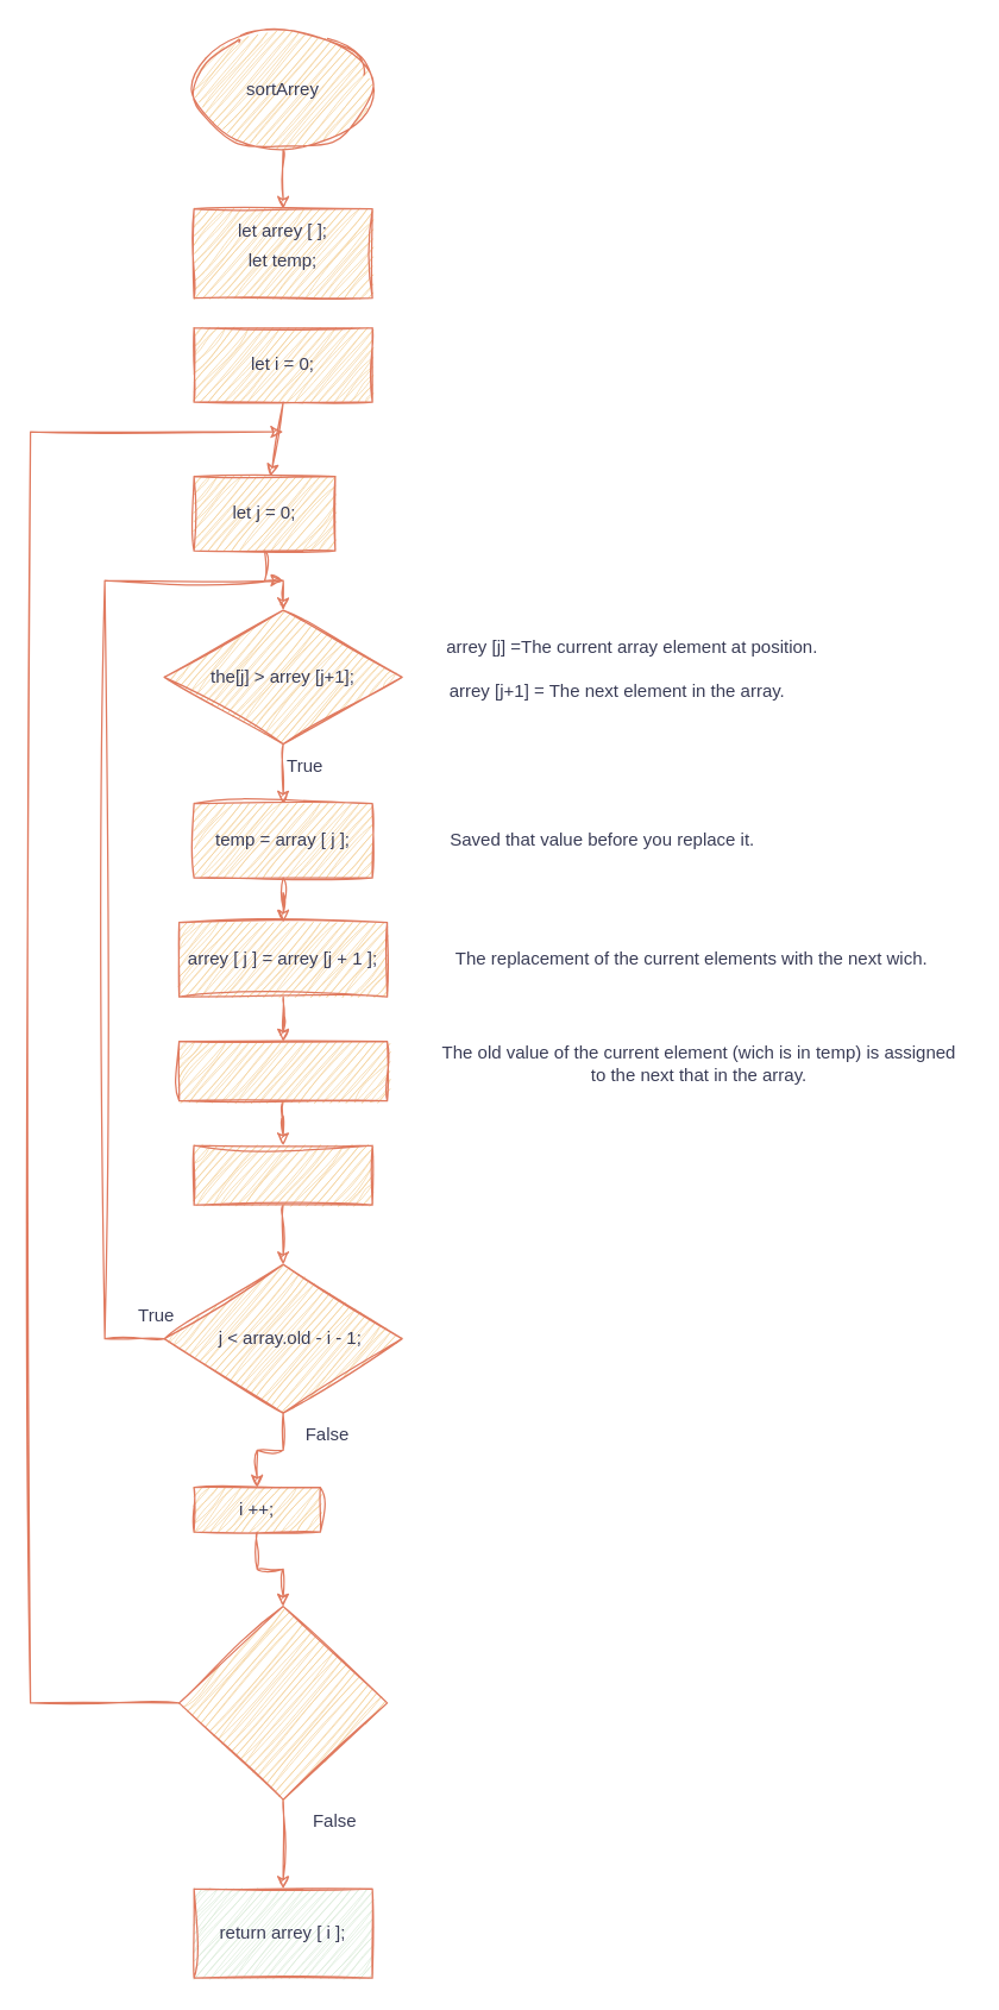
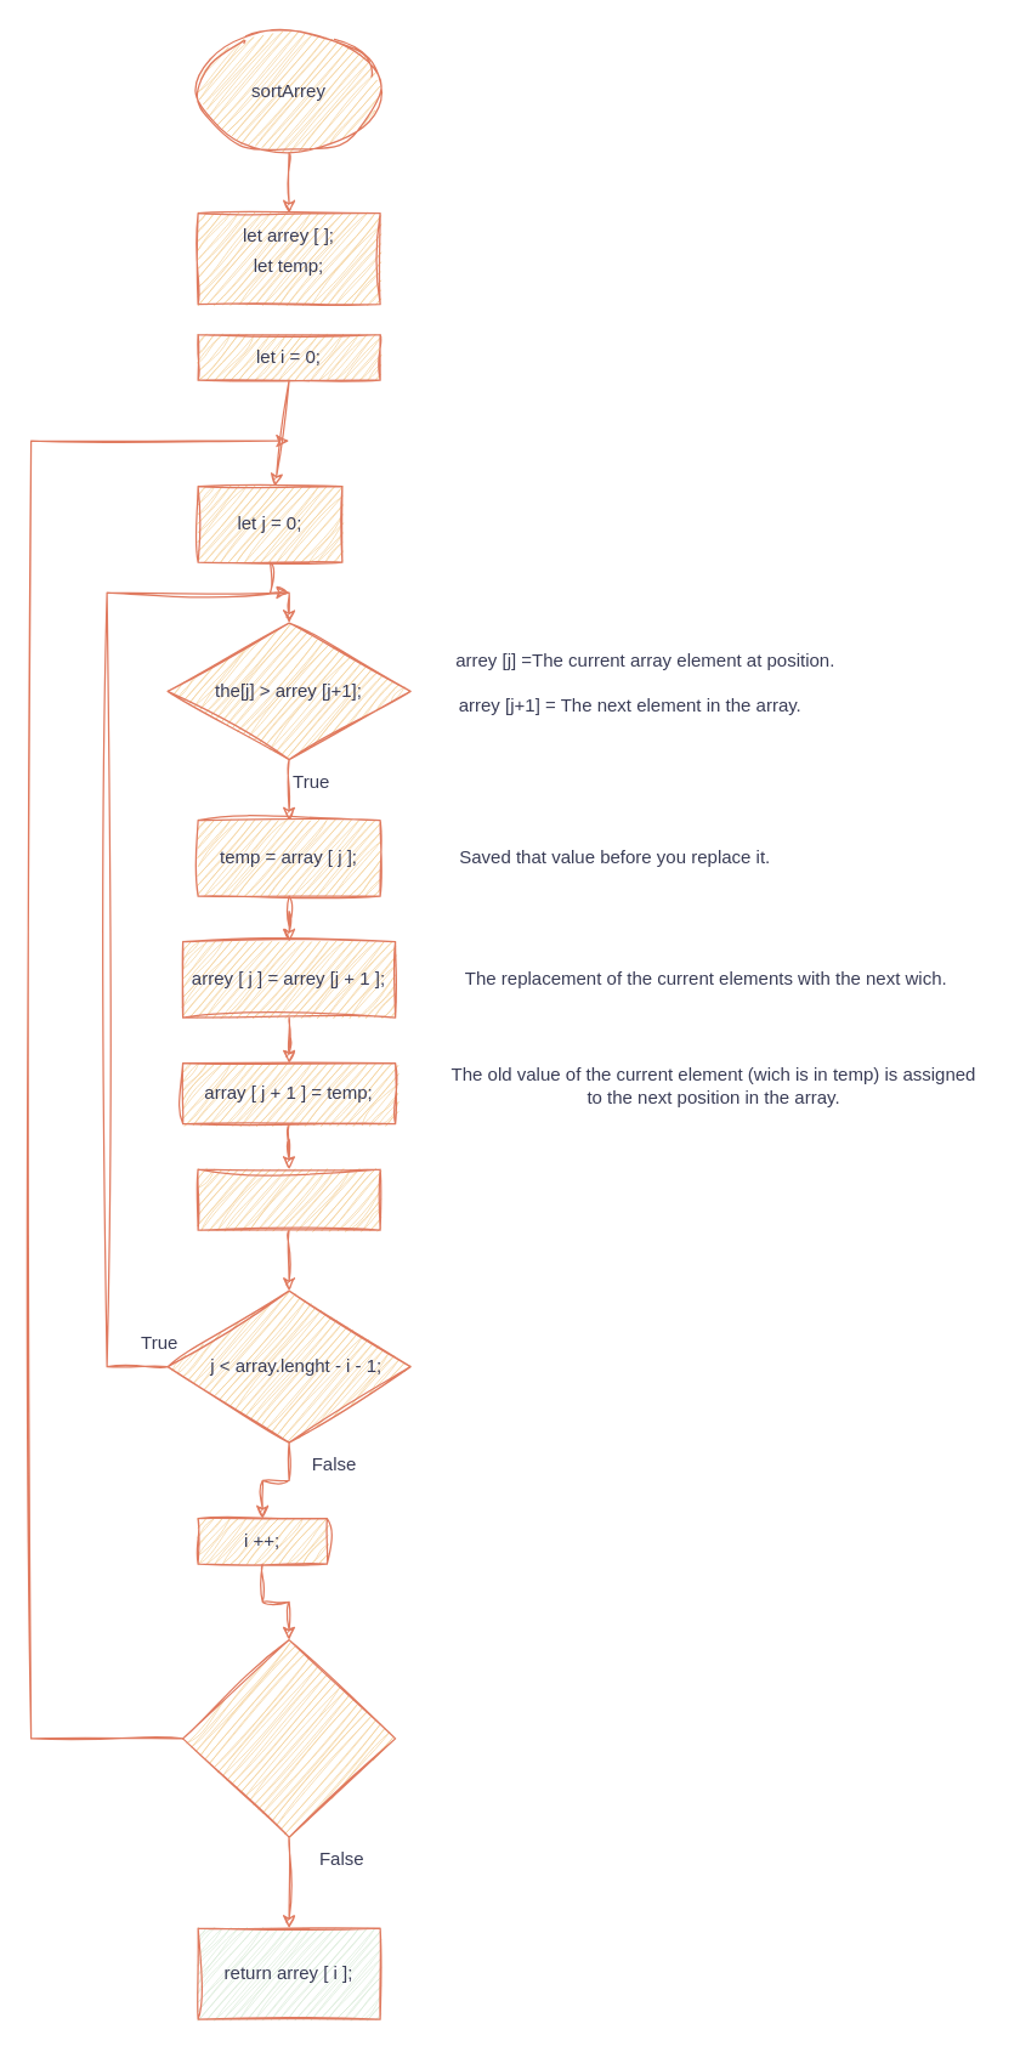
- <mxCell id="8" value="let i = 0;" style="whiteSpace=wrap;html=1;labelBackgroundColor=none;fillColor=#F2CC8F;strokeColor=#E07A5F;fontColor=#393C56;sketch=1;curveFitting=1;jiggle=2;" parent="1" vertex="1"><mxGeometry x="130" y="220" width="120" height="50" as="geometry" /></mxCell>
+ <mxCell id="8" value="let i = 0;" style="whiteSpace=wrap;html=1;labelBackgroundColor=none;fillColor=#F2CC8F;strokeColor=#E07A5F;fontColor=#393C56;sketch=1;curveFitting=1;jiggle=2;" parent="1" vertex="1"><mxGeometry x="130" y="220" width="120" height="30" as="geometry" /></mxCell>
- <mxCell id="29" value="The old value of the current element (wich is in temp) is assigned to the next that in the array." style="text;html=1;align=center;verticalAlign=middle;whiteSpace=wrap;rounded=0;labelBackgroundColor=none;fontColor=#393C56;sketch=1;curveFitting=1;jiggle=2;" parent="1" vertex="1"><mxGeometry x="290" y="700" width="360" height="30" as="geometry" /></mxCell>
+ <mxCell id="29" value="The old value of the current element (wich is in temp) is assigned to the next position in the array." style="text;html=1;align=center;verticalAlign=middle;whiteSpace=wrap;rounded=0;labelBackgroundColor=none;fontColor=#393C56;sketch=1;curveFitting=1;jiggle=2;" parent="1" vertex="1"><mxGeometry x="290" y="700" width="360" height="30" as="geometry" /></mxCell>
+ <mxCell id="28" value="array [ j + 1 ] = temp;" style="text;html=1;align=center;verticalAlign=middle;whiteSpace=wrap;rounded=0;labelBackgroundColor=none;fontColor=#393C56;sketch=1;curveFitting=1;jiggle=2;" parent="1" vertex="1"><mxGeometry x="130" y="705" width="120" height="30" as="geometry" /></mxCell>
- <mxCell id="34" value="j &amp;lt; array.old - i - 1;" style="text;html=1;align=center;verticalAlign=middle;whiteSpace=wrap;rounded=0;labelBackgroundColor=none;fontColor=#393C56;sketch=1;curveFitting=1;jiggle=2;" parent="1" vertex="1"><mxGeometry x="130" y="885" width="130" height="30" as="geometry" /></mxCell>
+ <mxCell id="34" value="j &amp;lt; array.lenght - i - 1;" style="text;html=1;align=center;verticalAlign=middle;whiteSpace=wrap;rounded=0;labelBackgroundColor=none;fontColor=#393C56;sketch=1;curveFitting=1;jiggle=2;" parent="1" vertex="1"><mxGeometry x="130" y="885" width="130" height="30" as="geometry" /></mxCell>
